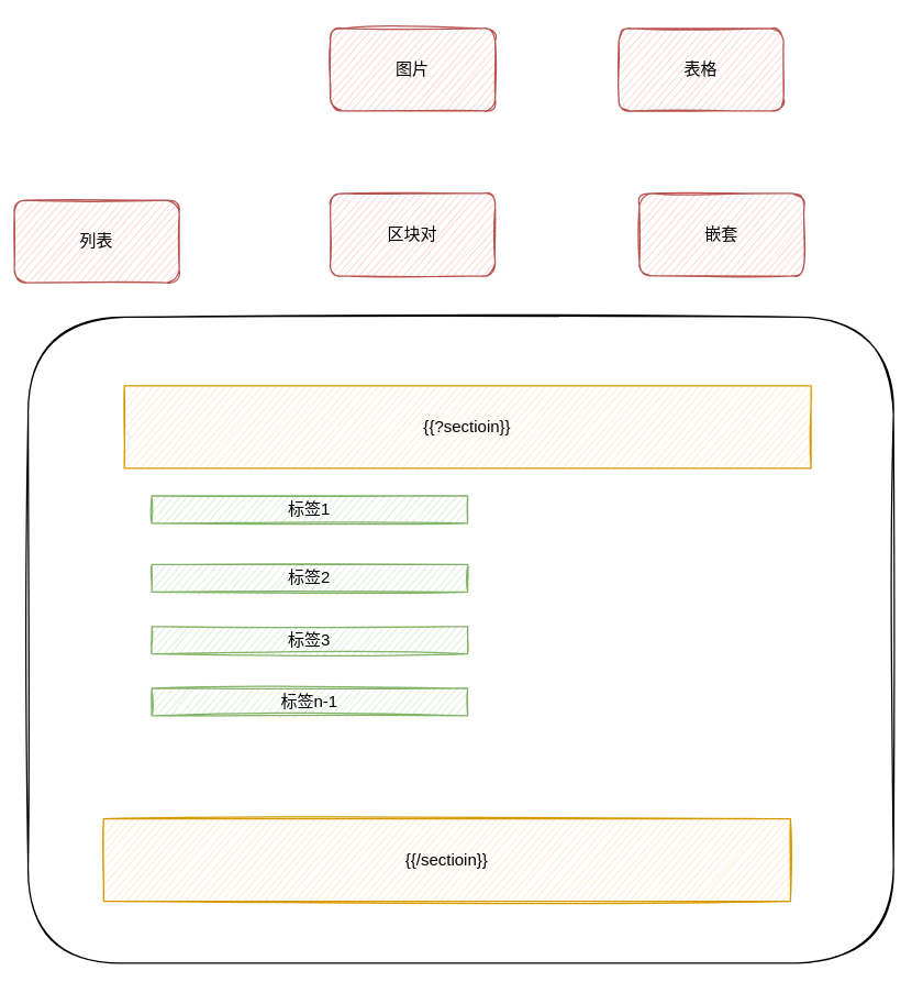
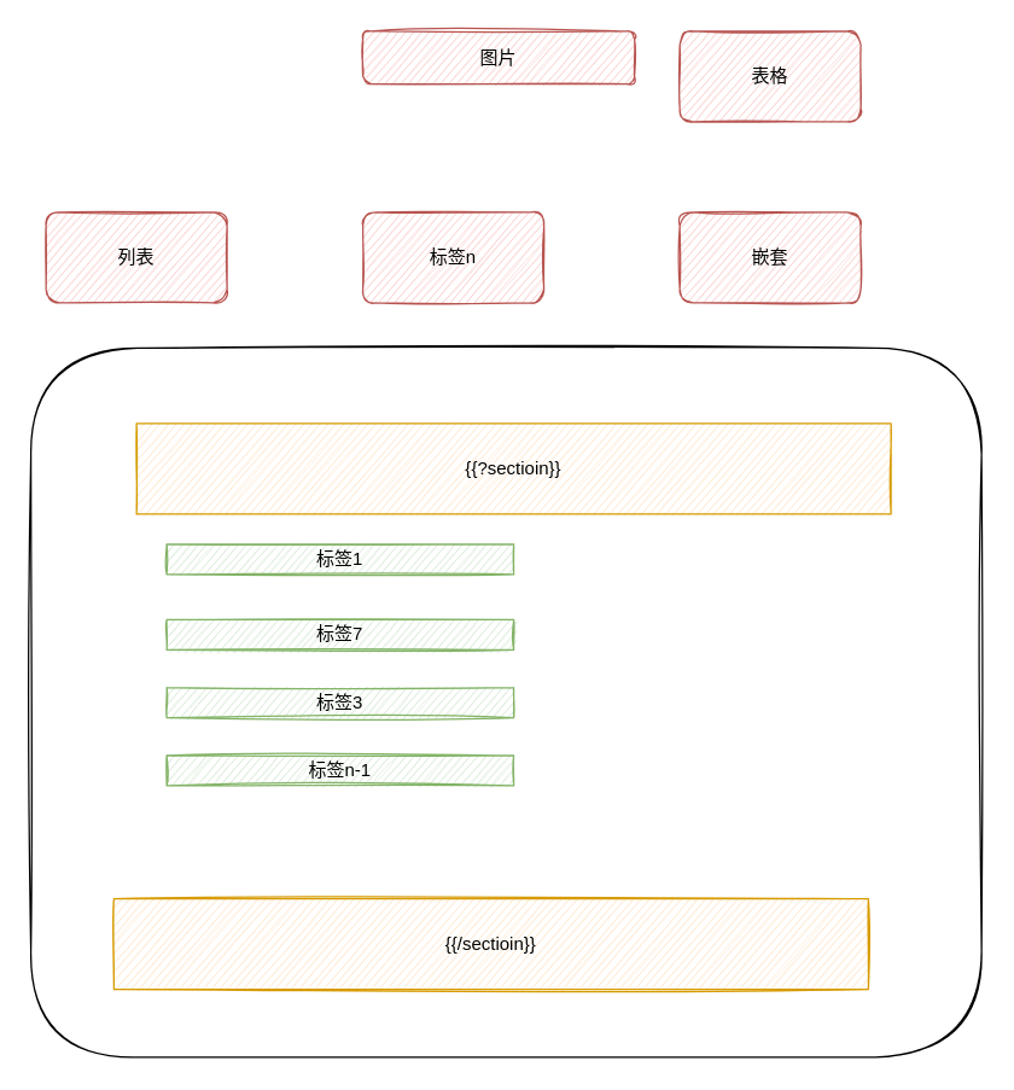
- <mxCell id="2" value="图片" style="rounded=1;whiteSpace=wrap;html=1;fillColor=#f8cecc;strokeColor=#b85450;sketch=1;" vertex="1" parent="1"><mxGeometry x="240" y="20" width="120" height="60" as="geometry" /></mxCell>
+ <mxCell id="2" value="图片" style="rounded=1;whiteSpace=wrap;html=1;fillColor=#f8cecc;strokeColor=#b85450;sketch=1;" vertex="1" parent="1"><mxGeometry x="240" y="20" width="180" height="35" as="geometry" /></mxCell>
- <mxCell id="5" value="区块对" style="rounded=1;whiteSpace=wrap;html=1;fillColor=#f8cecc;strokeColor=#b85450;sketch=1;" vertex="1" parent="1"><mxGeometry x="240" y="140" width="120" height="60" as="geometry" /></mxCell>
+ <mxCell id="5" value="标签n" style="rounded=1;whiteSpace=wrap;html=1;fillColor=#f8cecc;strokeColor=#b85450;sketch=1;" vertex="1" parent="1"><mxGeometry x="240" y="140" width="120" height="60" as="geometry" /></mxCell>
- <mxCell id="6" value="嵌套" style="rounded=1;whiteSpace=wrap;html=1;fillColor=#f8cecc;strokeColor=#b85450;sketch=1;" vertex="1" parent="1"><mxGeometry x="465" y="140" width="120" height="60" as="geometry" /></mxCell>
+ <mxCell id="6" value="嵌套" style="rounded=1;whiteSpace=wrap;html=1;fillColor=#f8cecc;strokeColor=#b85450;sketch=1;" vertex="1" parent="1"><mxGeometry x="450" y="140" width="120" height="60" as="geometry" /></mxCell>
- <mxCell id="4" value="列表" style="rounded=1;whiteSpace=wrap;html=1;fillColor=#f8cecc;strokeColor=#b85450;sketch=1;" vertex="1" parent="1"><mxGeometry x="10" y="145" width="120" height="60" as="geometry" /></mxCell>
+ <mxCell id="4" value="列表" style="rounded=1;whiteSpace=wrap;html=1;fillColor=#f8cecc;strokeColor=#b85450;sketch=1;" vertex="1" parent="1"><mxGeometry x="30" y="140" width="120" height="60" as="geometry" /></mxCell>
- <mxCell id="11" value="&lt;span&gt;标签2&lt;/span&gt;" style="rounded=0;whiteSpace=wrap;html=1;sketch=1;fillColor=#d5e8d4;strokeColor=#82b366;" vertex="1" parent="1"><mxGeometry x="110" y="410" width="230" height="20" as="geometry" /></mxCell>
+ <mxCell id="11" value="&lt;span&gt;标签7&lt;/span&gt;" style="rounded=0;whiteSpace=wrap;html=1;sketch=1;fillColor=#d5e8d4;strokeColor=#82b366;" vertex="1" parent="1"><mxGeometry x="110" y="410" width="230" height="20" as="geometry" /></mxCell>
